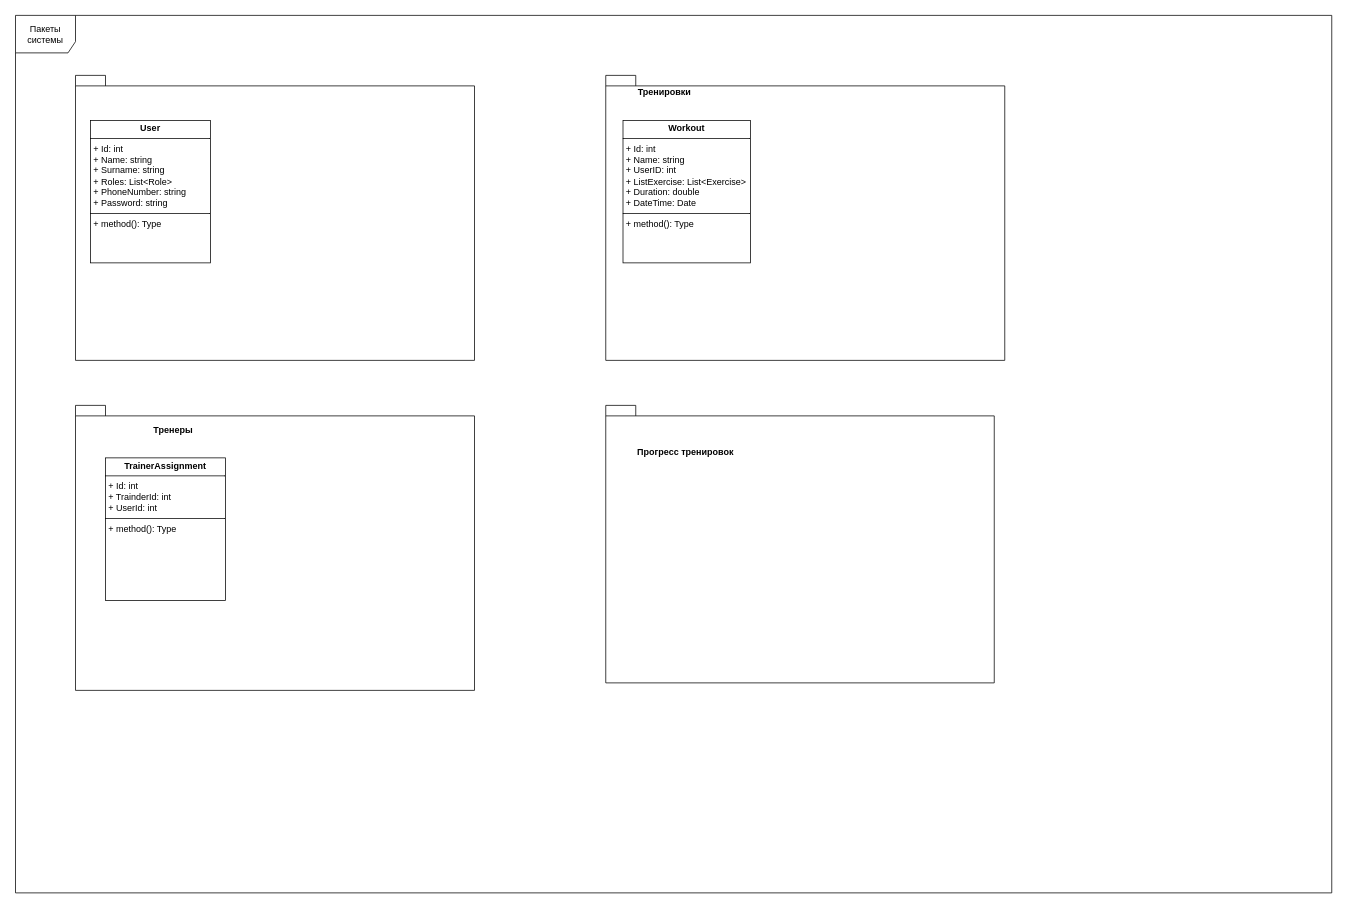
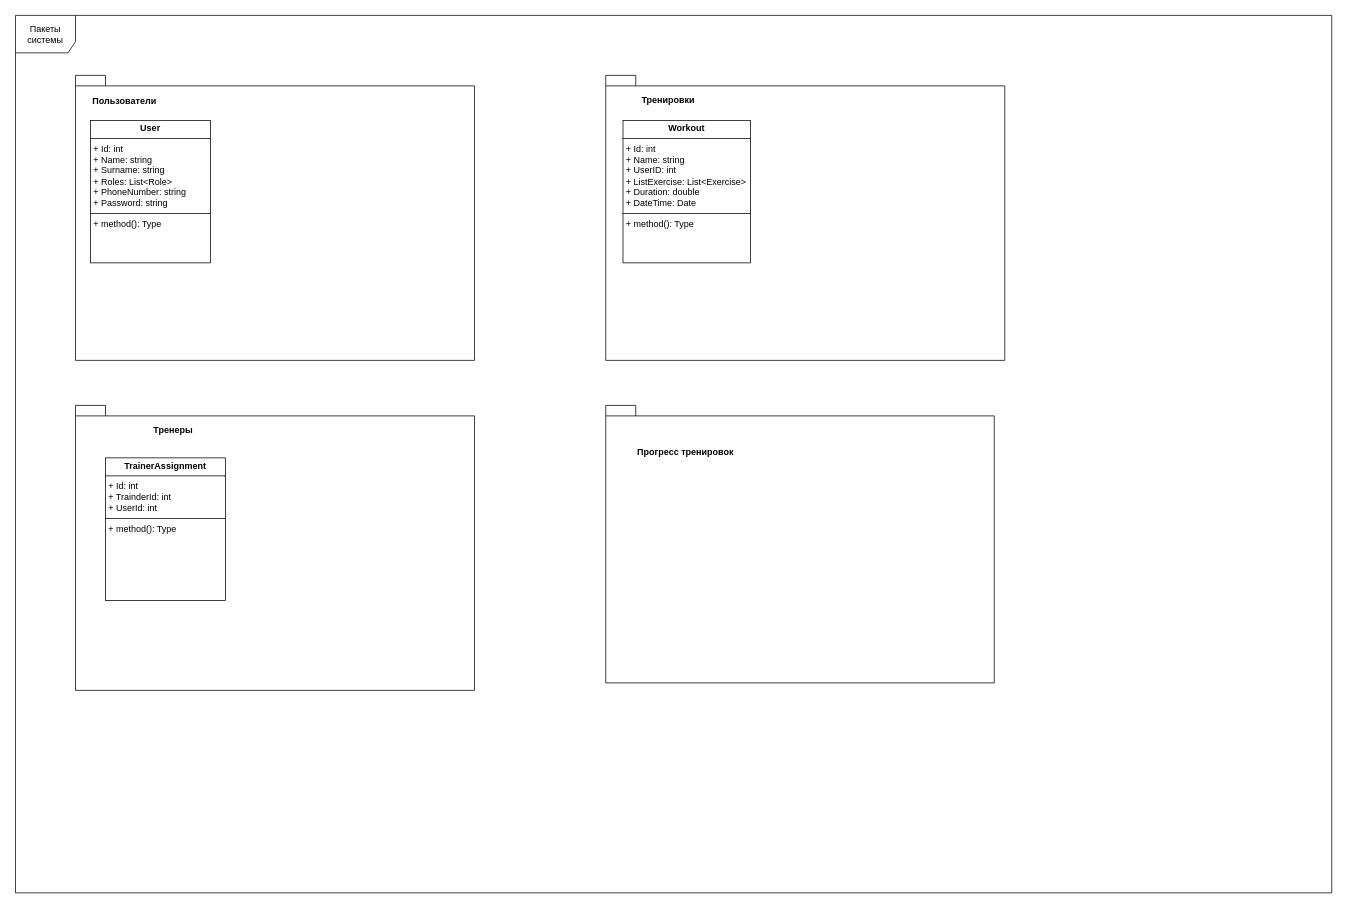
- <mxCell id="10" value="Тренировки" style="text;align=center;fontStyle=1;verticalAlign=middle;spacingLeft=3;spacingRight=3;strokeColor=none;rotatable=0;points=[[0,0.5],[1,0.5]];portConstraint=eastwest;html=1;" parent="8" vertex="1"><mxGeometry x="38" y="10" width="80" height="26" as="geometry" /></mxCell>
+ <mxCell id="10" value="Тренировки" style="text;align=center;fontStyle=1;verticalAlign=middle;spacingLeft=3;spacingRight=3;strokeColor=none;rotatable=0;points=[[0,0.5],[1,0.5]];portConstraint=eastwest;html=1;" parent="8" vertex="1"><mxGeometry x="43" y="20" width="80" height="26" as="geometry" /></mxCell>
+ <mxCell id="6" value="&lt;b&gt;Пользователи&lt;/b&gt;" style="text;html=1;align=center;verticalAlign=middle;resizable=0;points=[];autosize=1;strokeColor=none;fillColor=none;" parent="5" vertex="1"><mxGeometry width="110" height="30" as="geometry" /></mxCell>
